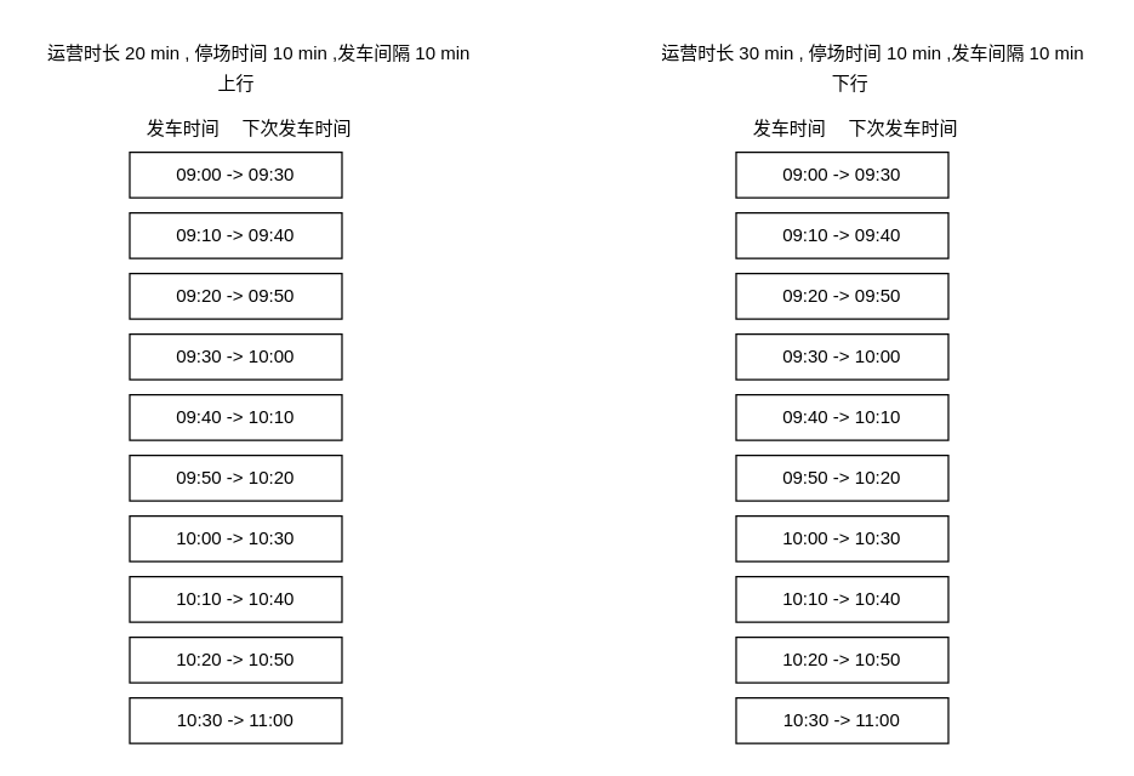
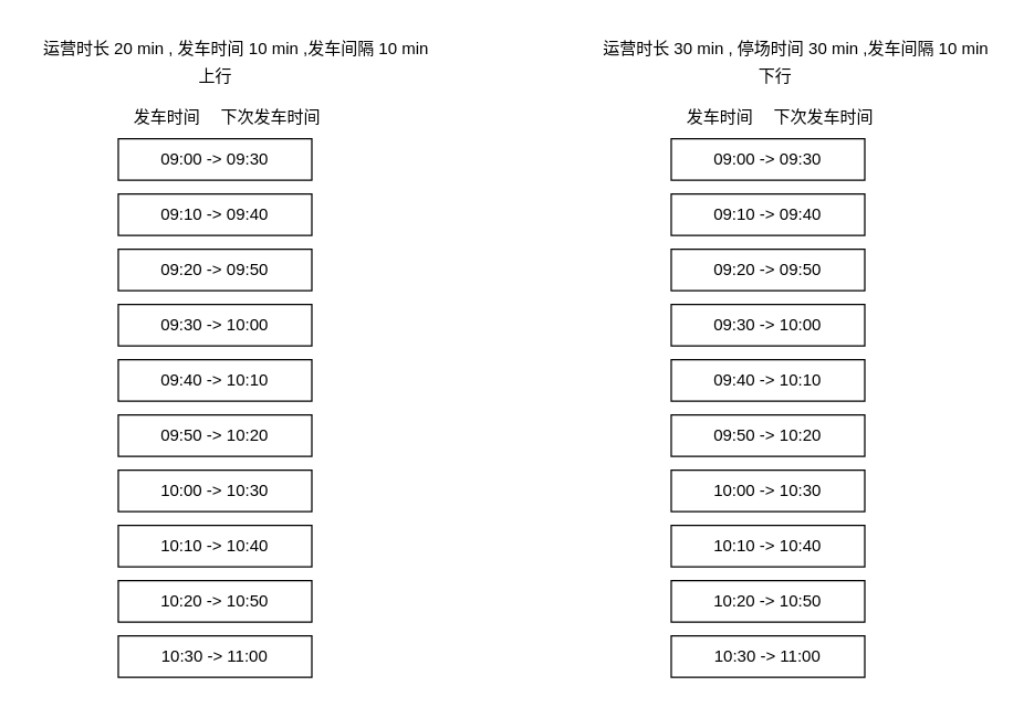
- <mxCell id="10" value="运营时长 20 min , 停场时间 10 min ,发车间隔 10 min" style="text;html=1;align=center;verticalAlign=middle;resizable=0;points=[];autosize=1;strokeColor=none;fillColor=none;" parent="1" vertex="1"><mxGeometry x="20.09" y="20" width="300" height="30" as="geometry" /></mxCell>
+ <mxCell id="10" value="运营时长 20 min , 发车时间 10 min ,发车间隔 10 min" style="text;html=1;align=center;verticalAlign=middle;resizable=0;points=[];autosize=1;strokeColor=none;fillColor=none;" parent="1" vertex="1"><mxGeometry x="20.09" y="20" width="300" height="30" as="geometry" /></mxCell>
- <mxCell id="16" value="运营时长 30 min , 停场时间 10 min ,发车间隔 10 min" style="text;html=1;align=center;verticalAlign=middle;resizable=0;points=[];autosize=1;strokeColor=none;fillColor=none;" parent="1" vertex="1"><mxGeometry x="425.09" y="20" width="300" height="30" as="geometry" /></mxCell>
+ <mxCell id="16" value="运营时长 30 min , 停场时间 30 min ,发车间隔 10 min" style="text;html=1;align=center;verticalAlign=middle;resizable=0;points=[];autosize=1;strokeColor=none;fillColor=none;" parent="1" vertex="1"><mxGeometry x="425.09" y="20" width="300" height="30" as="geometry" /></mxCell>
